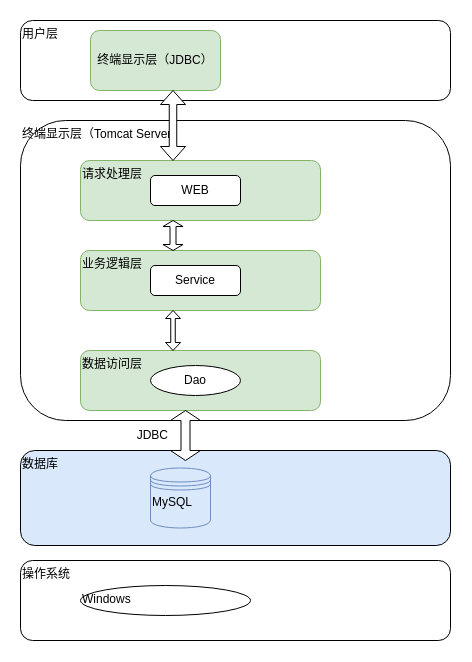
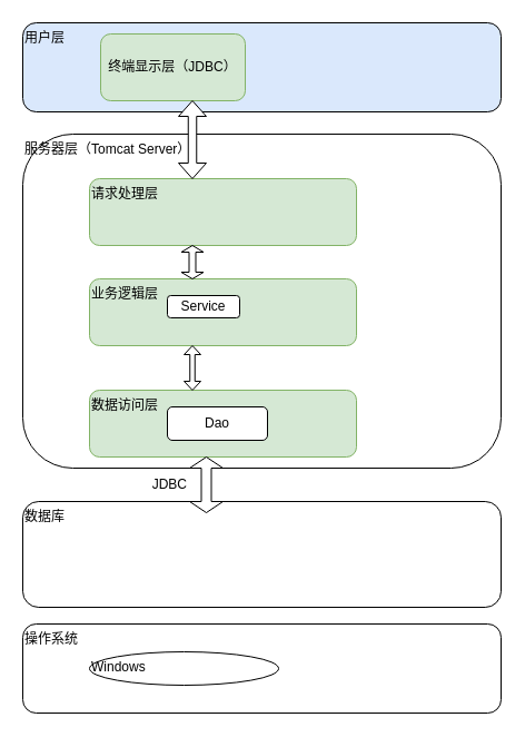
- <mxCell id="2" value="用户层" style="rounded=1;whiteSpace=wrap;labelPosition=center;verticalLabelPosition=middle;align=left;verticalAlign=top;" vertex="1" parent="1"><mxGeometry x="20" y="20" width="430" height="80" as="geometry" /></mxCell>
+ <mxCell id="2" value="用户层" style="rounded=1;whiteSpace=wrap;labelPosition=center;verticalLabelPosition=middle;align=left;verticalAlign=top;fillColor=#dae8fc;" vertex="1" parent="1"><mxGeometry x="20" y="20" width="430" height="80" as="geometry" /></mxCell>
- <mxCell id="4" value="终端显示层（Tomcat Server）" style="rounded=1;whiteSpace=wrap;labelPosition=center;verticalLabelPosition=middle;align=left;verticalAlign=top;" vertex="1" parent="1"><mxGeometry x="20" y="120" width="430" height="300" as="geometry" /></mxCell>
+ <mxCell id="4" value="服务器层（Tomcat Server）" style="rounded=1;whiteSpace=wrap;labelPosition=center;verticalLabelPosition=middle;align=left;verticalAlign=top;" vertex="1" parent="1"><mxGeometry x="20" y="120" width="430" height="300" as="geometry" /></mxCell>
- <mxCell id="8" value="WEB" style="rounded=1;whiteSpace=wrap;html=1;labelPosition=center;verticalLabelPosition=middle;align=center;verticalAlign=middle;" vertex="1" parent="1"><mxGeometry x="150" y="175" width="90" height="30" as="geometry" /></mxCell>
- <mxCell id="9" value="Service" style="rounded=1;whiteSpace=wrap;html=1;labelPosition=center;verticalLabelPosition=middle;align=center;verticalAlign=middle;" vertex="1" parent="1"><mxGeometry x="150" y="265" width="90" height="30" as="geometry" /></mxCell>
+ <mxCell id="9" value="Service" style="rounded=1;whiteSpace=wrap;html=1;labelPosition=center;verticalLabelPosition=middle;align=center;verticalAlign=middle;" vertex="1" parent="1"><mxGeometry x="150" y="265" width="65" height="20" as="geometry" /></mxCell>
- <mxCell id="10" value="Dao" style="ellipse;whiteSpace=wrap;html=1;labelPosition=center;verticalLabelPosition=middle;align=center;verticalAlign=middle;" vertex="1" parent="1"><mxGeometry x="150" y="365" width="90" height="30" as="geometry" /></mxCell>
+ <mxCell id="10" value="Dao" style="rounded=1;whiteSpace=wrap;html=1;labelPosition=center;verticalLabelPosition=middle;align=center;verticalAlign=middle;" vertex="1" parent="1"><mxGeometry x="150" y="365" width="90" height="30" as="geometry" /></mxCell>
- <mxCell id="12" value="MySQL" style="shape=datastore;whiteSpace=wrap;html=1;align=left;verticalAlign=top;fillColor=#dae8fc;strokeColor=#6c8ebf;" vertex="1" parent="1"><mxGeometry x="150" y="467.5" width="60" height="60" as="geometry" /></mxCell>
- <mxCell id="11" value="数据库" style="rounded=1;whiteSpace=wrap;labelPosition=center;verticalLabelPosition=middle;align=left;verticalAlign=top;fillColor=#dae8fc;" vertex="1" parent="1"><mxGeometry x="20" y="450" width="430" height="95" as="geometry" /></mxCell>
+ <mxCell id="11" value="数据库" style="rounded=1;whiteSpace=wrap;labelPosition=center;verticalLabelPosition=middle;align=left;verticalAlign=top;" vertex="1" parent="1"><mxGeometry x="20" y="450" width="430" height="95" as="geometry" /></mxCell>
